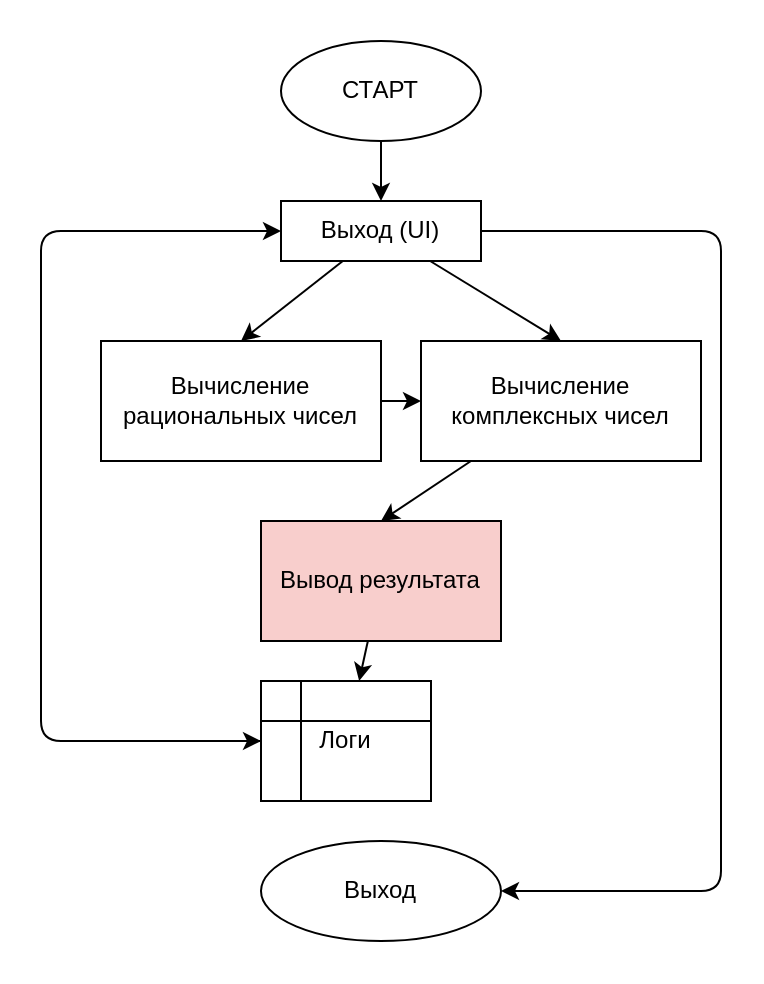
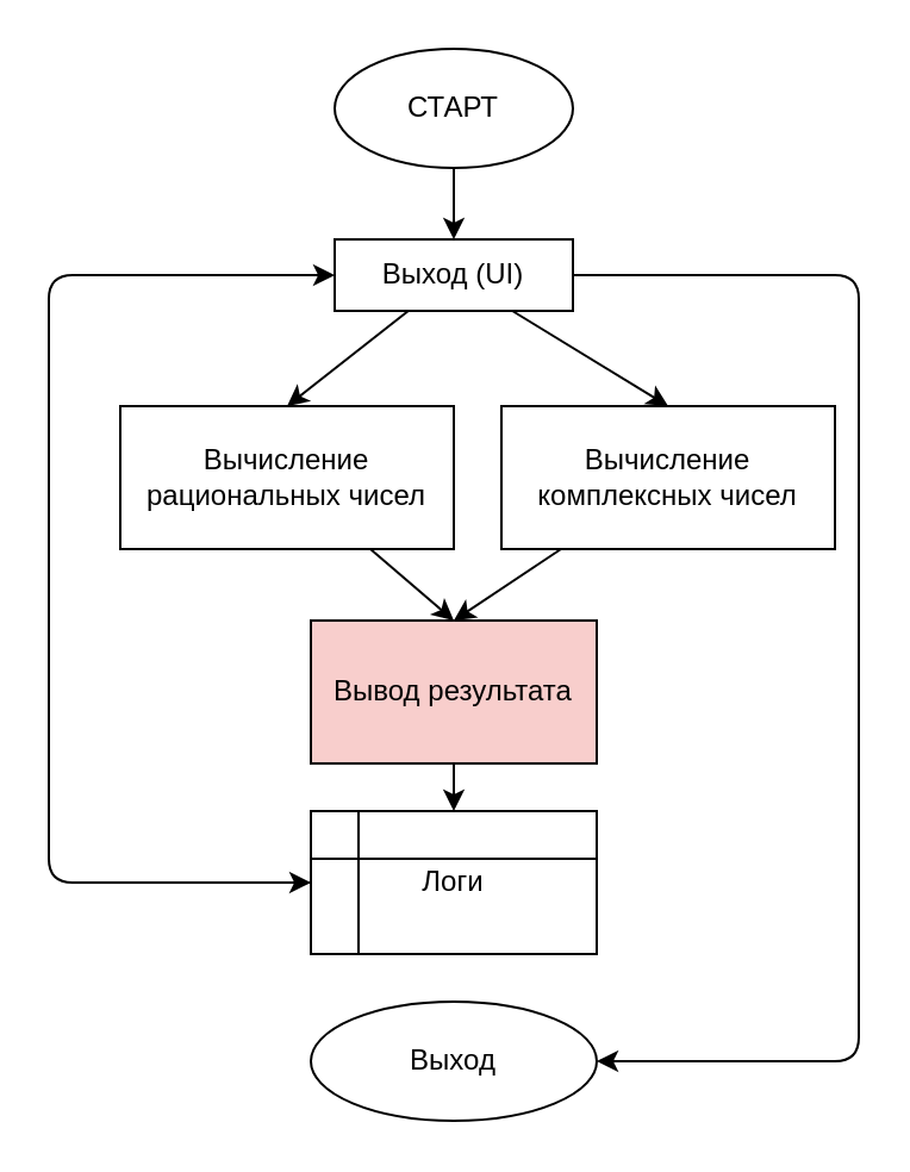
- <mxCell id="10" style="edgeStyle=none;html=1;" parent="1" source="11" target="13" edge="1"><mxGeometry relative="1" as="geometry" /></mxCell>
+ <mxCell id="10" style="edgeStyle=none;html=1;entryX=0.5;entryY=0;entryDx=0;entryDy=0;" parent="1" source="11" target="15" edge="1"><mxGeometry relative="1" as="geometry" /></mxCell>
- <mxCell id="3" value="Логи" style="shape=internalStorage;whiteSpace=wrap;html=1;backgroundOutline=1;" parent="1" vertex="1"><mxGeometry x="130" y="340" width="85" height="60" as="geometry" /></mxCell>
+ <mxCell id="3" value="Логи" style="shape=internalStorage;whiteSpace=wrap;html=1;backgroundOutline=1;" parent="1" vertex="1"><mxGeometry x="130" y="340" width="120" height="60" as="geometry" /></mxCell>
